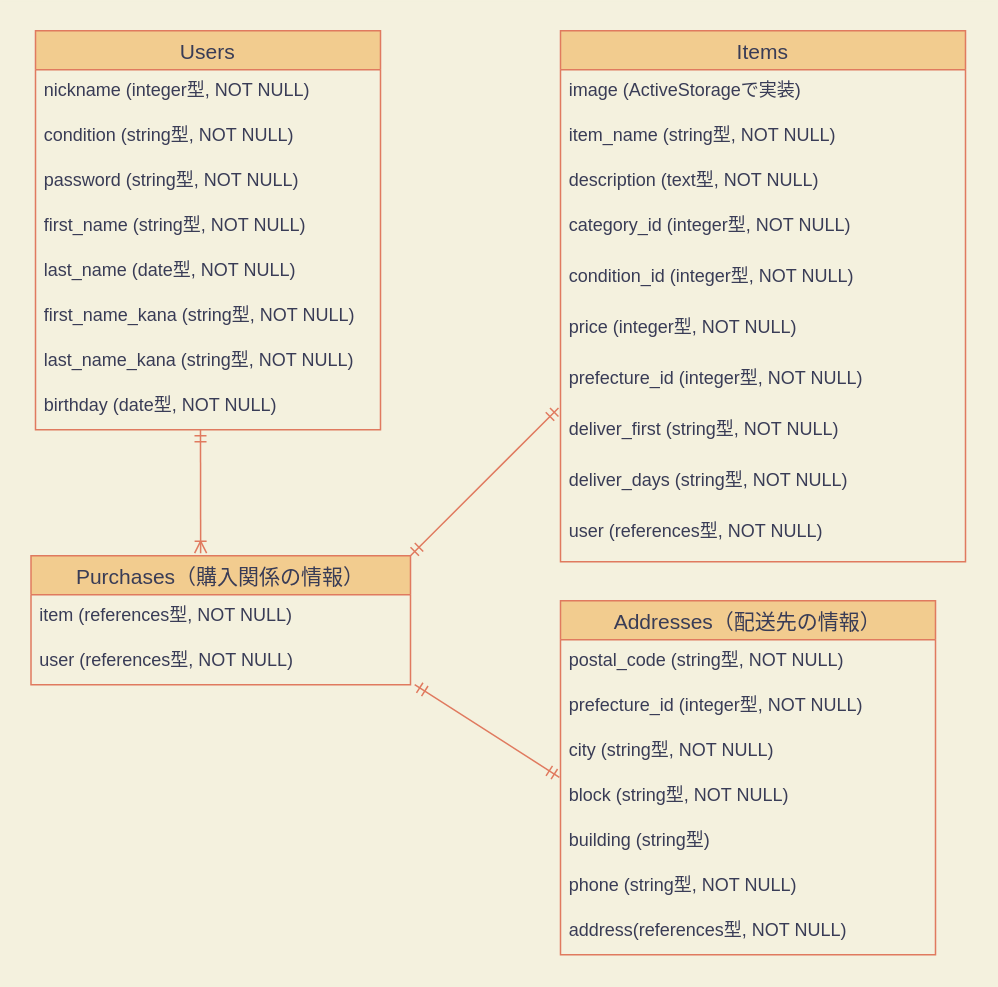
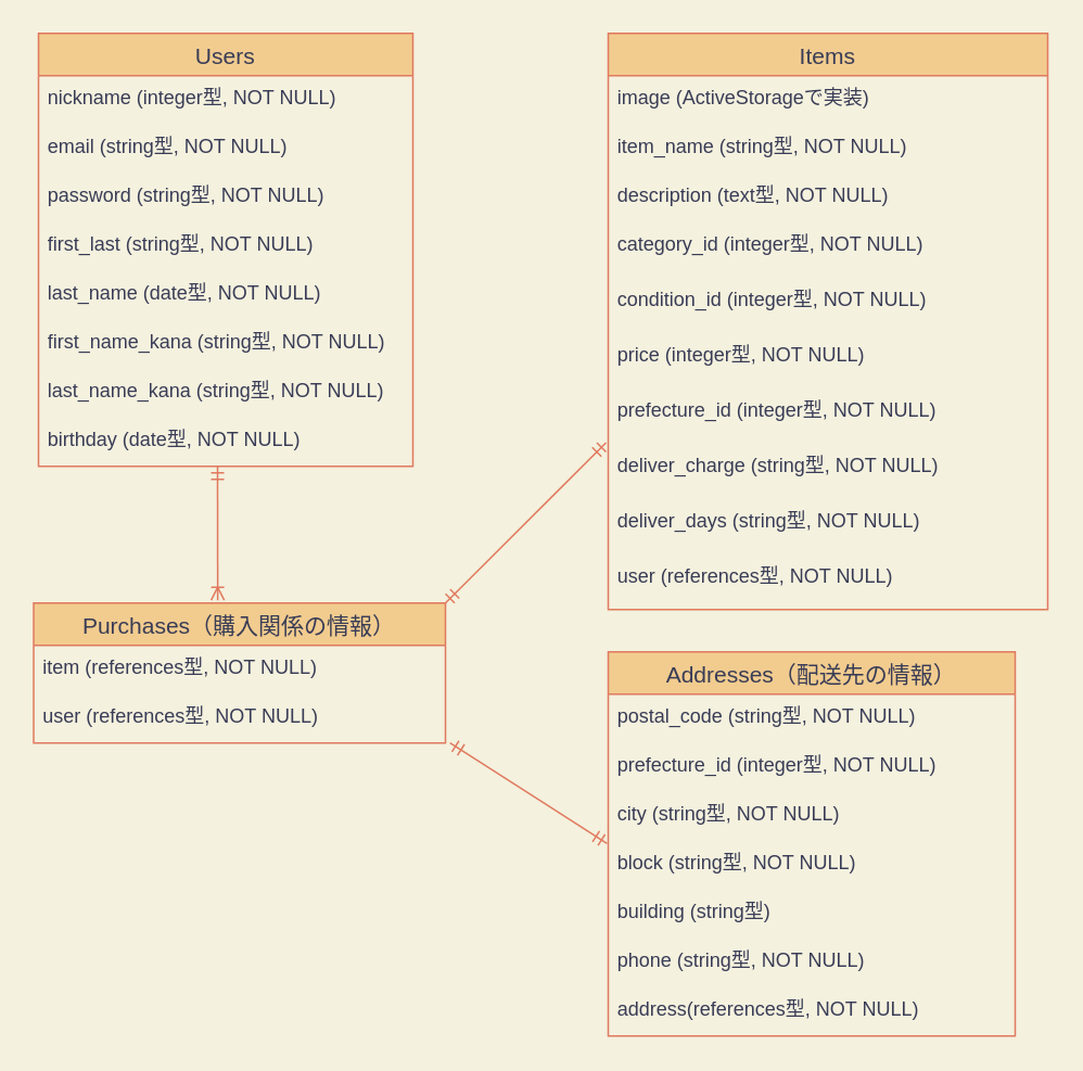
- <mxCell id="4" value="condition (string型, NOT NULL)" style="text;strokeColor=none;fillColor=none;spacingLeft=4;spacingRight=4;overflow=hidden;rotatable=0;points=[[0,0.5],[1,0.5]];portConstraint=eastwest;fontSize=12;fontColor=#393C56;" vertex="1" parent="2"><mxGeometry y="56" width="230" height="30" as="geometry" /></mxCell>
+ <mxCell id="4" value="email (string型, NOT NULL)" style="text;strokeColor=none;fillColor=none;spacingLeft=4;spacingRight=4;overflow=hidden;rotatable=0;points=[[0,0.5],[1,0.5]];portConstraint=eastwest;fontSize=12;fontColor=#393C56;" vertex="1" parent="2"><mxGeometry y="56" width="230" height="30" as="geometry" /></mxCell>
- <mxCell id="6" value="first_name (string型, NOT NULL)" style="text;strokeColor=none;fillColor=none;spacingLeft=4;spacingRight=4;overflow=hidden;rotatable=0;points=[[0,0.5],[1,0.5]];portConstraint=eastwest;fontSize=12;fontColor=#393C56;" vertex="1" parent="2"><mxGeometry y="116" width="230" height="30" as="geometry" /></mxCell>
+ <mxCell id="6" value="first_last (string型, NOT NULL)" style="text;strokeColor=none;fillColor=none;spacingLeft=4;spacingRight=4;overflow=hidden;rotatable=0;points=[[0,0.5],[1,0.5]];portConstraint=eastwest;fontSize=12;fontColor=#393C56;" vertex="1" parent="2"><mxGeometry y="116" width="230" height="30" as="geometry" /></mxCell>
- <mxCell id="24" value="deliver_first (string型, NOT NULL)" style="text;strokeColor=none;fillColor=none;spacingLeft=4;spacingRight=4;overflow=hidden;rotatable=0;points=[[0,0.5],[1,0.5]];portConstraint=eastwest;fontSize=12;fontColor=#393C56;" vertex="1" parent="16"><mxGeometry y="252" width="270" height="34" as="geometry" /></mxCell>
+ <mxCell id="24" value="deliver_charge (string型, NOT NULL)" style="text;strokeColor=none;fillColor=none;spacingLeft=4;spacingRight=4;overflow=hidden;rotatable=0;points=[[0,0.5],[1,0.5]];portConstraint=eastwest;fontSize=12;fontColor=#393C56;" vertex="1" parent="16"><mxGeometry y="252" width="270" height="34" as="geometry" /></mxCell>
